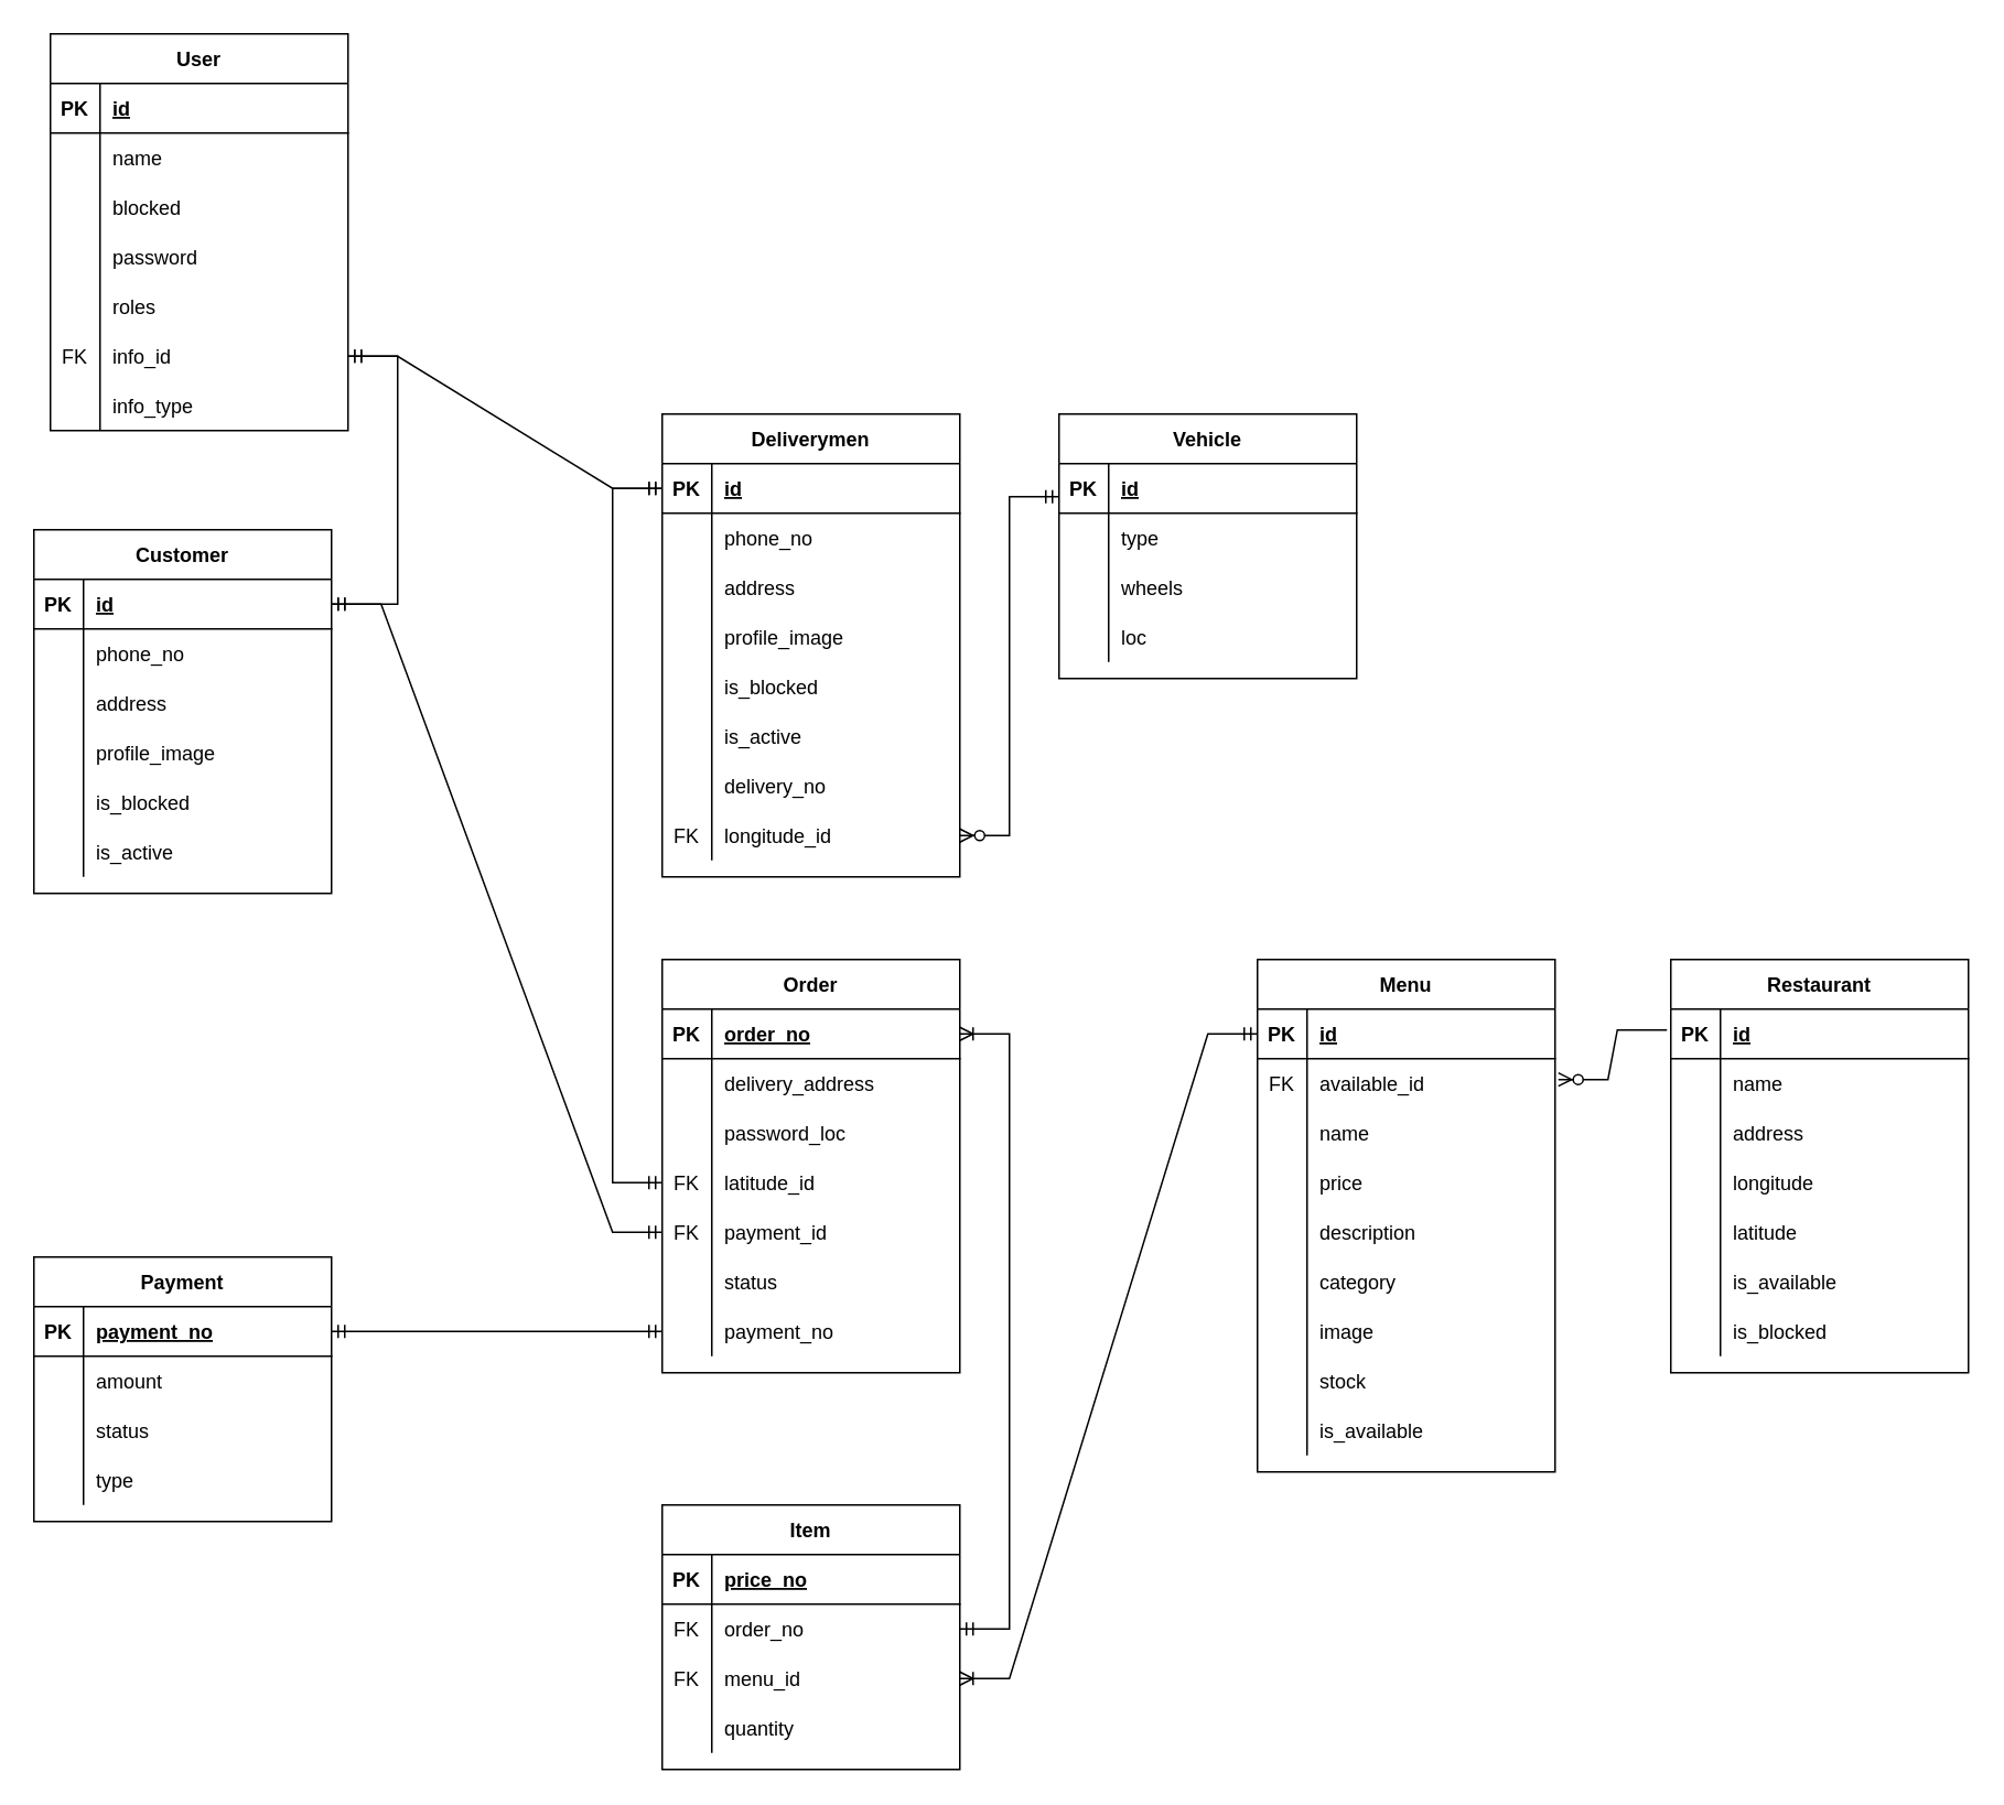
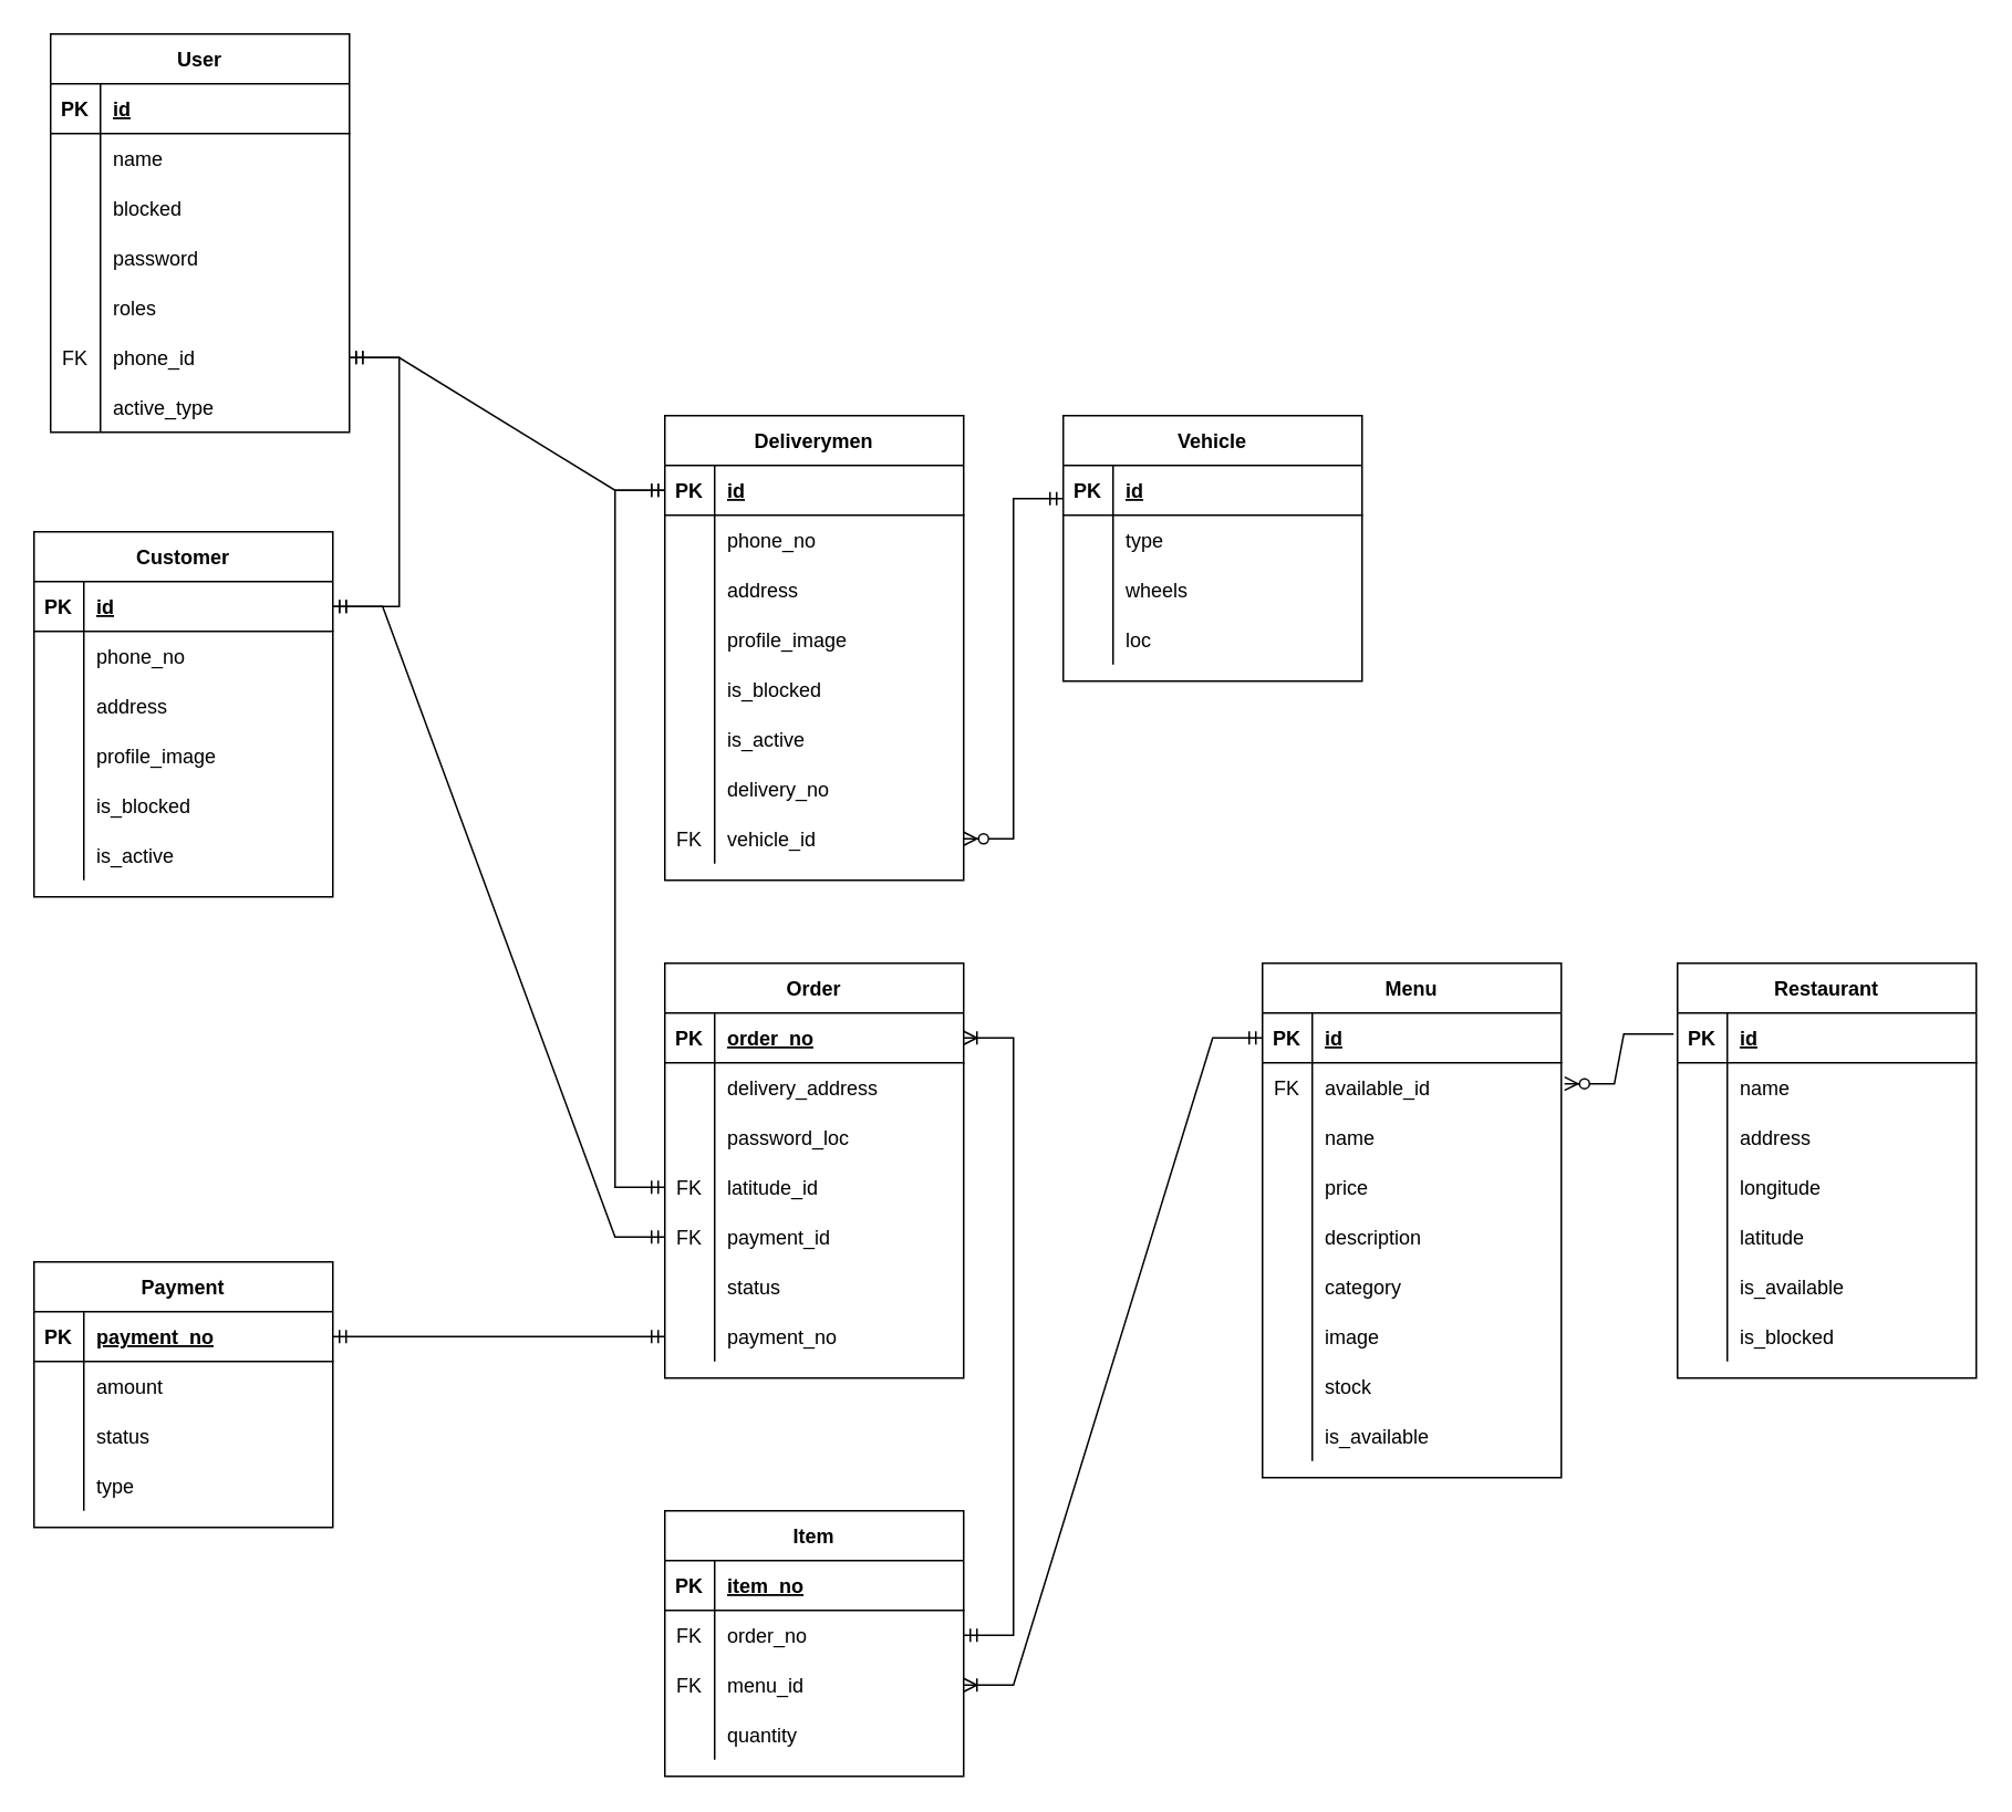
- <mxCell id="20" value="info_id" style="shape=partialRectangle;connectable=0;fillColor=none;top=0;left=0;bottom=0;right=0;align=left;spacingLeft=6;overflow=hidden;" parent="18" vertex="1"><mxGeometry x="30" width="150" height="30" as="geometry"><mxRectangle width="150" height="30" as="alternateBounds" /></mxGeometry></mxCell>
+ <mxCell id="20" value="phone_id" style="shape=partialRectangle;connectable=0;fillColor=none;top=0;left=0;bottom=0;right=0;align=left;spacingLeft=6;overflow=hidden;" parent="18" vertex="1"><mxGeometry x="30" width="150" height="30" as="geometry"><mxRectangle width="150" height="30" as="alternateBounds" /></mxGeometry></mxCell>
- <mxCell id="23" value="info_type" style="shape=partialRectangle;connectable=0;fillColor=none;top=0;left=0;bottom=0;right=0;align=left;spacingLeft=6;overflow=hidden;" parent="21" vertex="1"><mxGeometry x="30" width="150" height="30" as="geometry"><mxRectangle width="150" height="30" as="alternateBounds" /></mxGeometry></mxCell>
+ <mxCell id="23" value="active_type" style="shape=partialRectangle;connectable=0;fillColor=none;top=0;left=0;bottom=0;right=0;align=left;spacingLeft=6;overflow=hidden;" parent="21" vertex="1"><mxGeometry x="30" width="150" height="30" as="geometry"><mxRectangle width="150" height="30" as="alternateBounds" /></mxGeometry></mxCell>
- <mxCell id="118" value="longitude_id" style="shape=partialRectangle;connectable=0;fillColor=none;top=0;left=0;bottom=0;right=0;align=left;spacingLeft=6;overflow=hidden;" parent="116" vertex="1"><mxGeometry x="30" width="150" height="30" as="geometry"><mxRectangle width="150" height="30" as="alternateBounds" /></mxGeometry></mxCell>
+ <mxCell id="118" value="vehicle_id" style="shape=partialRectangle;connectable=0;fillColor=none;top=0;left=0;bottom=0;right=0;align=left;spacingLeft=6;overflow=hidden;" parent="116" vertex="1"><mxGeometry x="30" width="150" height="30" as="geometry"><mxRectangle width="150" height="30" as="alternateBounds" /></mxGeometry></mxCell>
- <mxCell id="160" value="price_no" style="shape=partialRectangle;connectable=0;fillColor=none;top=0;left=0;bottom=0;right=0;align=left;spacingLeft=6;fontStyle=5;overflow=hidden;" parent="158" vertex="1"><mxGeometry x="30" width="150" height="30" as="geometry"><mxRectangle width="150" height="30" as="alternateBounds" /></mxGeometry></mxCell>
+ <mxCell id="160" value="item_no" style="shape=partialRectangle;connectable=0;fillColor=none;top=0;left=0;bottom=0;right=0;align=left;spacingLeft=6;fontStyle=5;overflow=hidden;" parent="158" vertex="1"><mxGeometry x="30" width="150" height="30" as="geometry"><mxRectangle width="150" height="30" as="alternateBounds" /></mxGeometry></mxCell>
